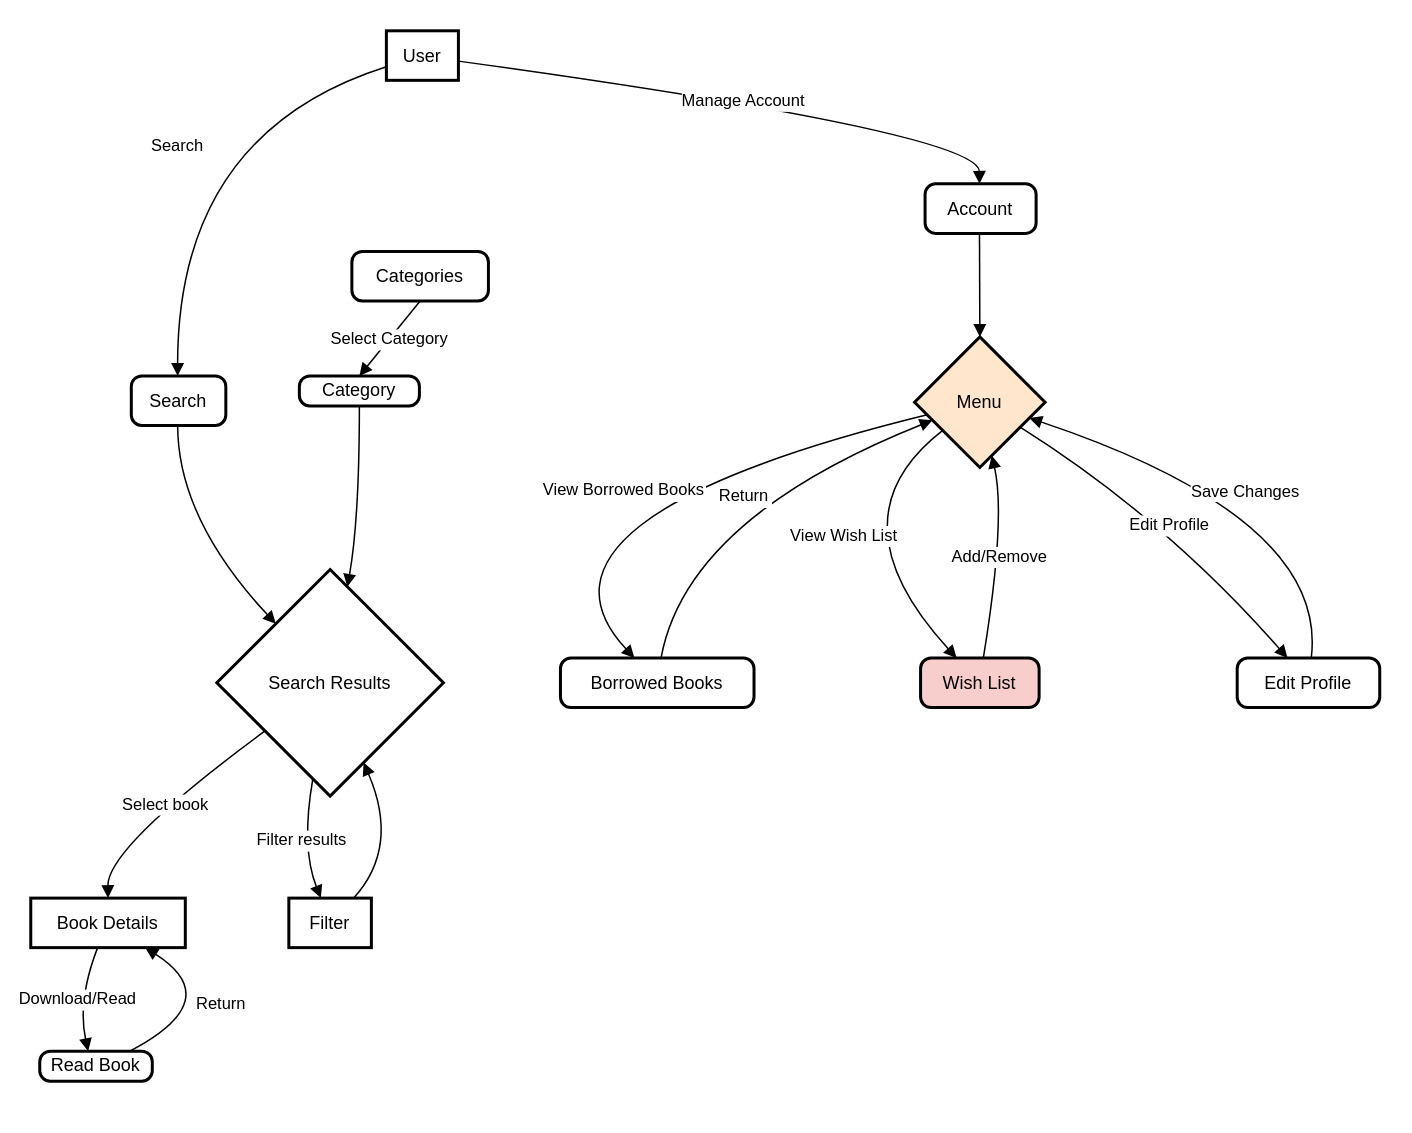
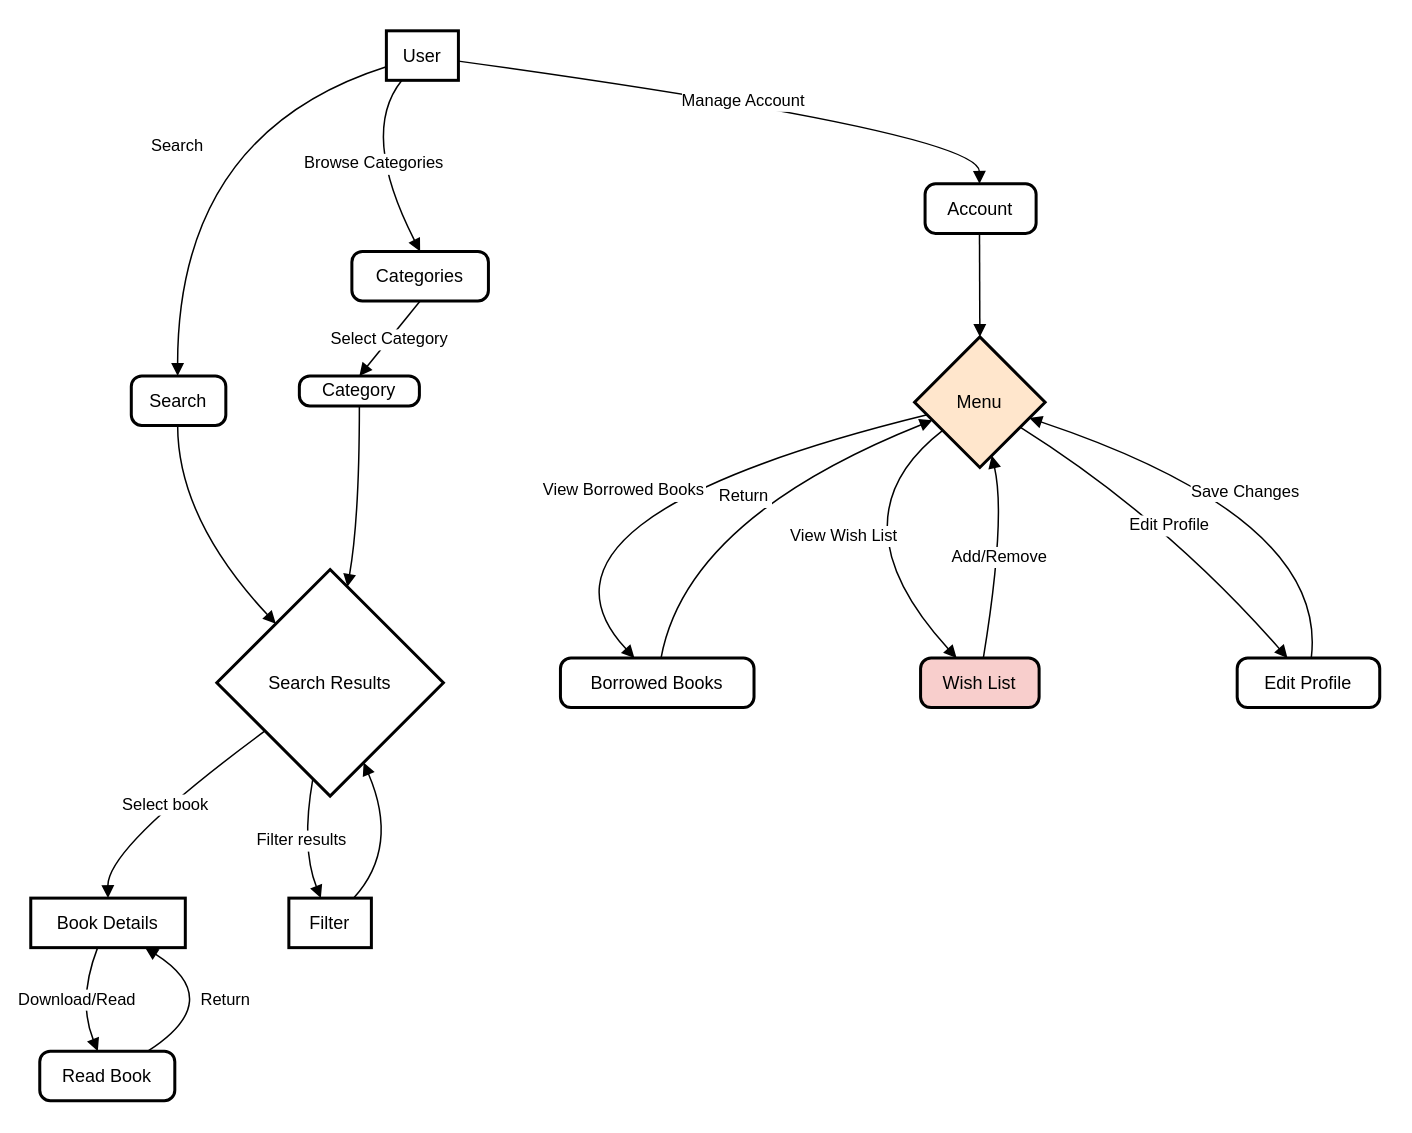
+ <mxCell id="30" value="Browse Categories" style="curved=1;startArrow=none;endArrow=block;exitX=0.21;exitY=1.01;entryX=0.5;entryY=-0.01;" edge="1" parent="1" source="2" target="13"><mxGeometry relative="1" as="geometry"><Array as="points"><mxPoint x="239" y="88" /></Array></mxGeometry></mxCell>
- <mxCell id="6" value="Read Book" style="rounded=1;absoluteArcSize=1;arcSize=14;whiteSpace=wrap;strokeWidth=2;" vertex="1" parent="1"><mxGeometry x="26" y="700" width="75" height="20" as="geometry" /></mxCell>
+ <mxCell id="6" value="Read Book" style="rounded=1;absoluteArcSize=1;arcSize=14;whiteSpace=wrap;strokeWidth=2;" vertex="1" parent="1"><mxGeometry x="26" y="700" width="90" height="33" as="geometry" /></mxCell>
